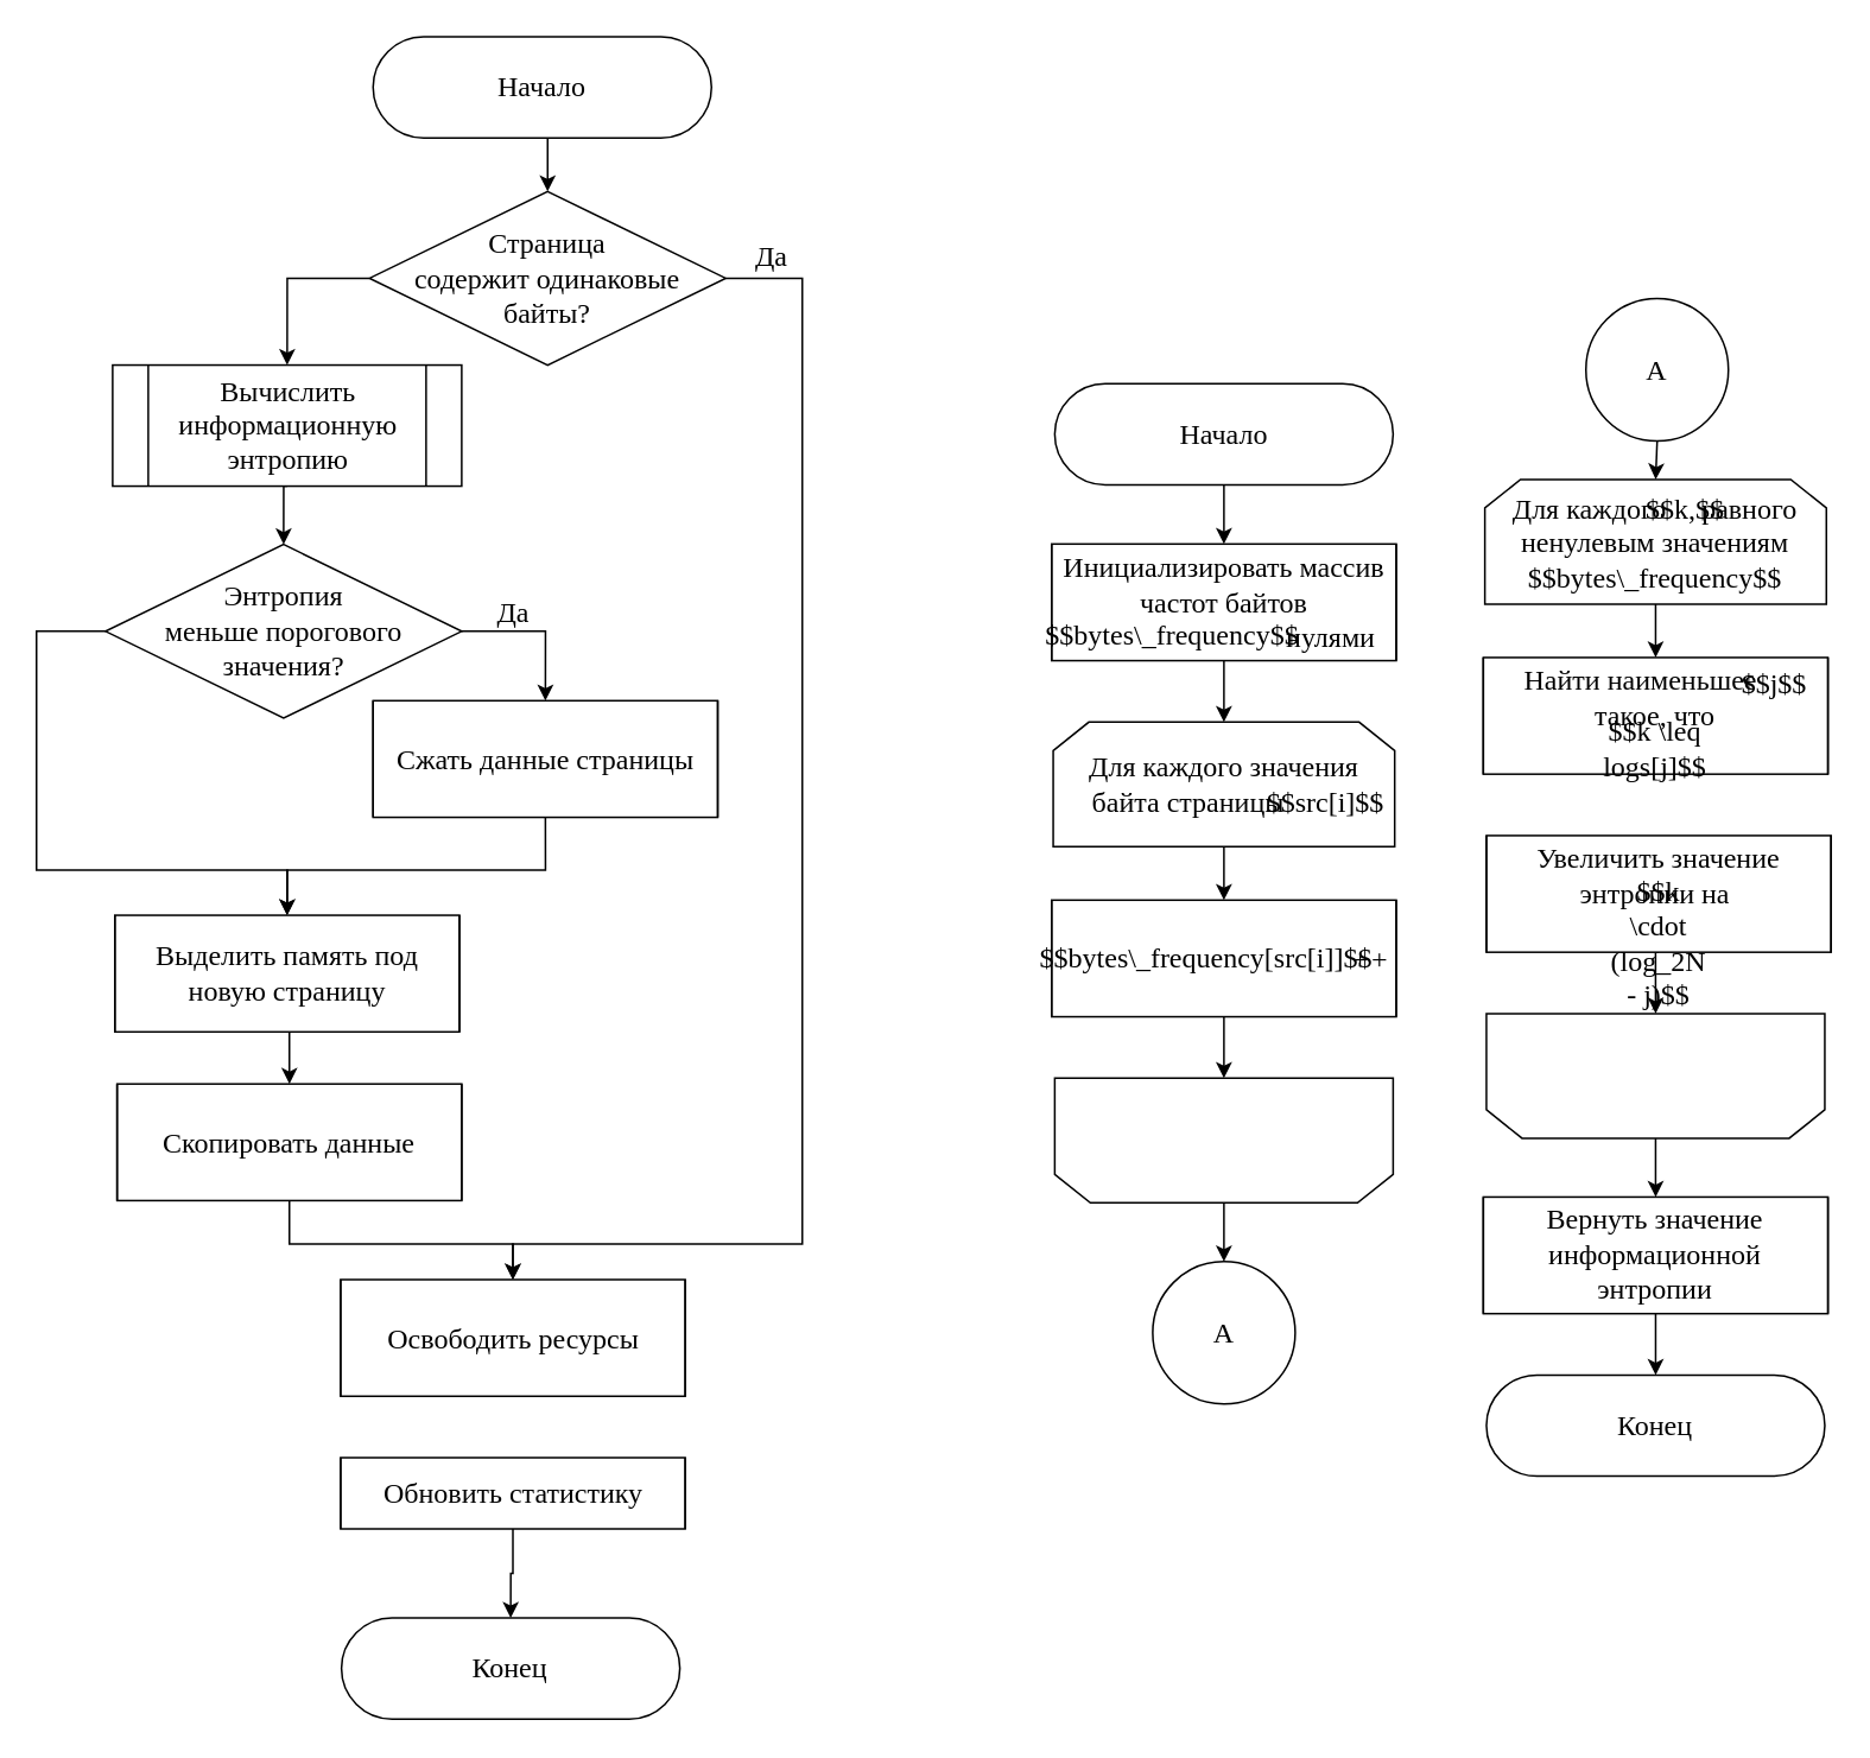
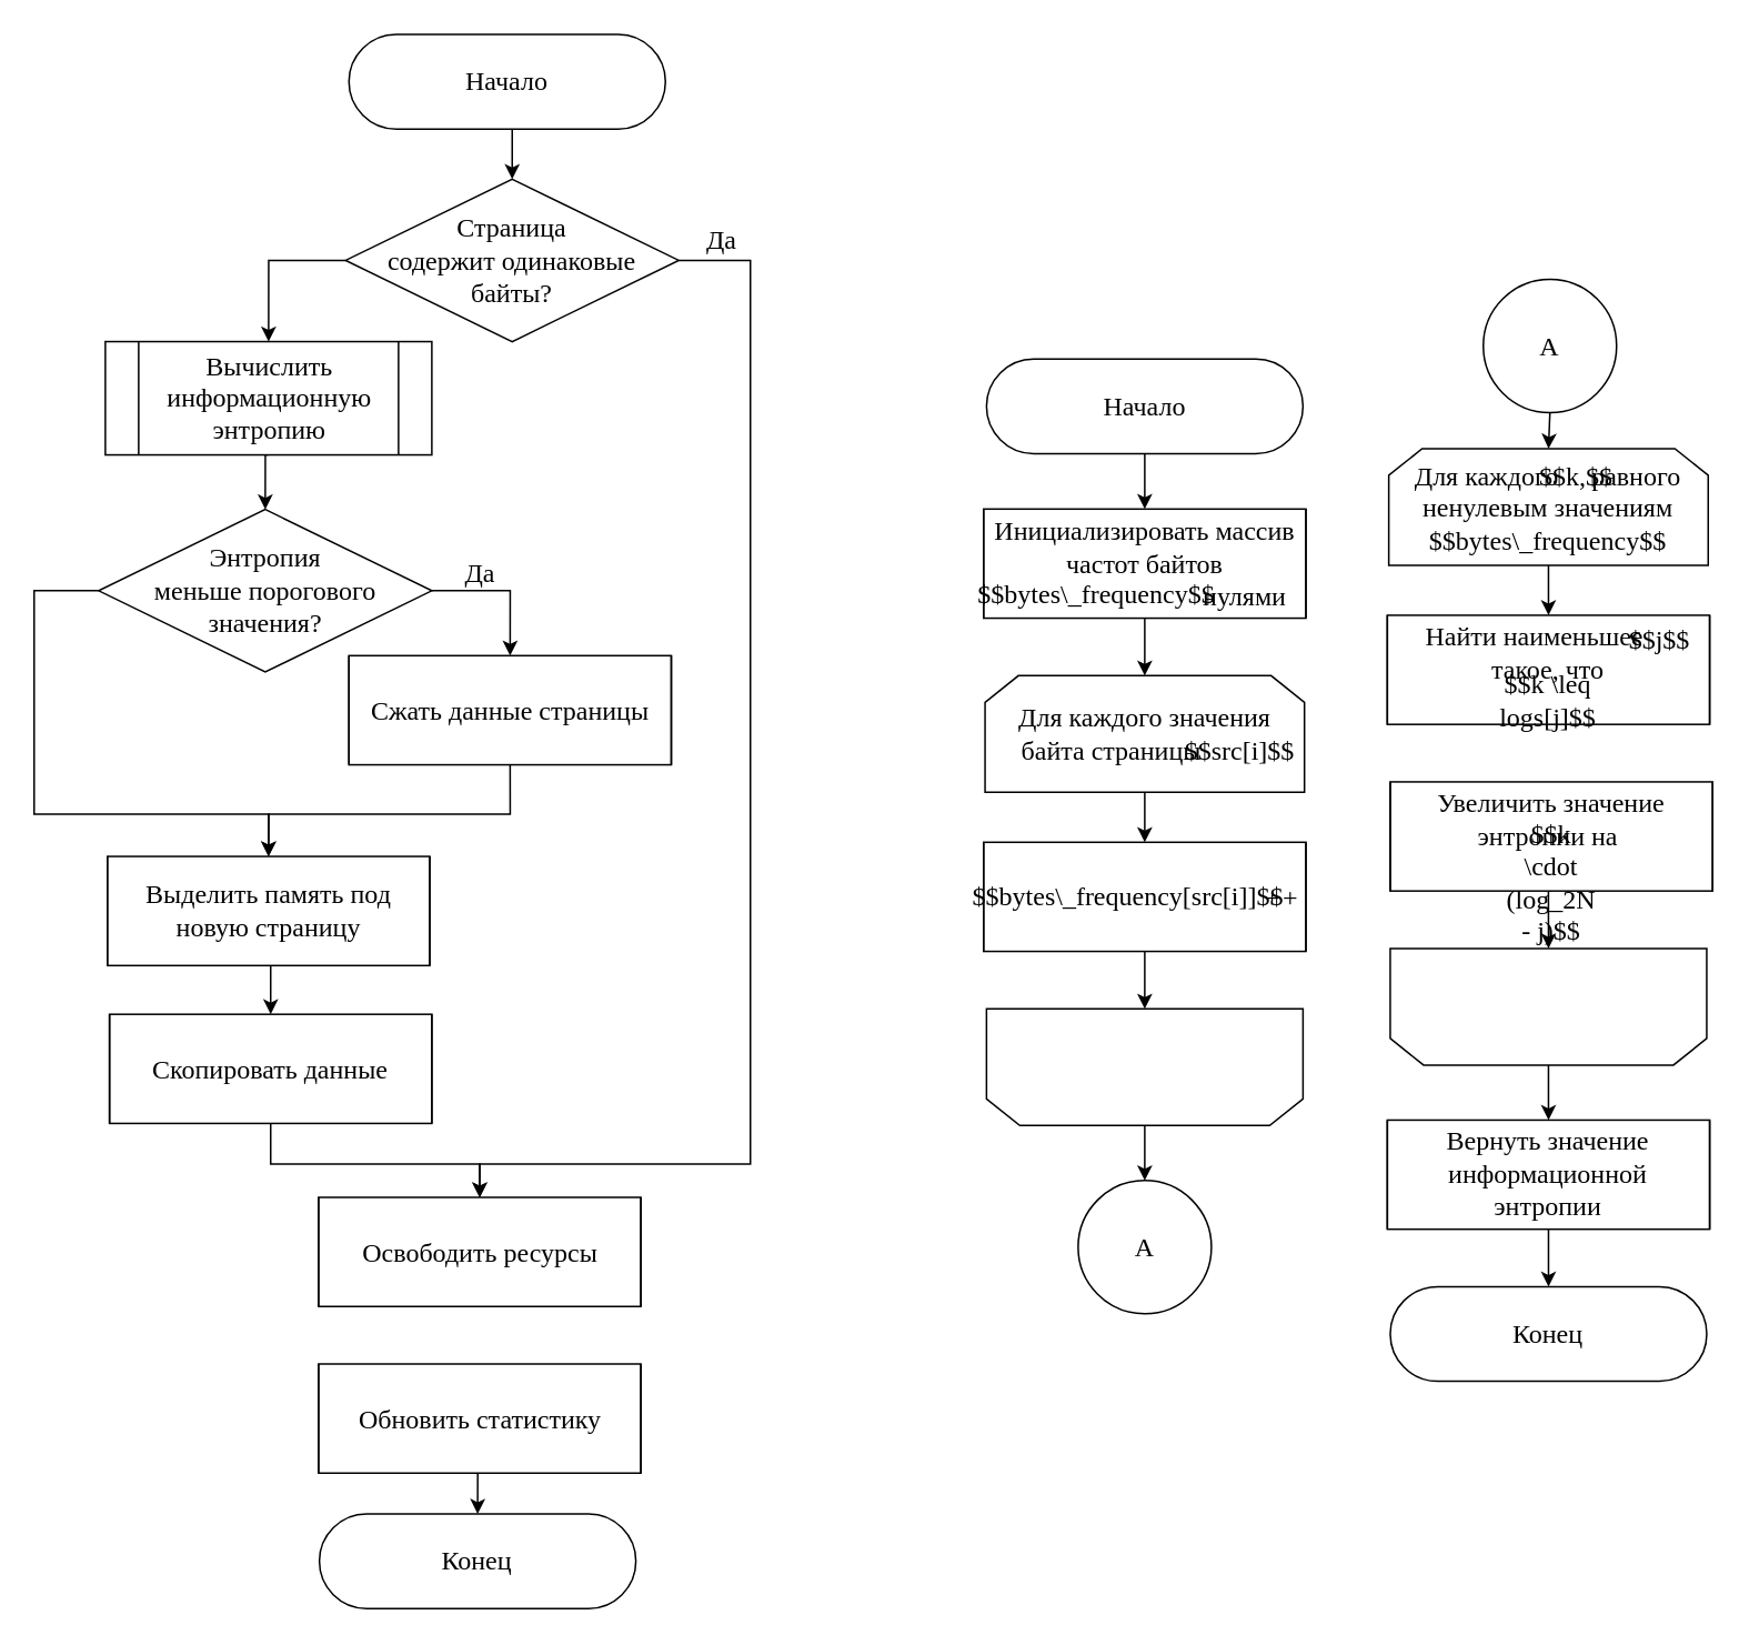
- <mxCell id="10" value="&lt;span style=&quot;font-size: 16px;&quot;&gt;Обновить статистику&lt;/span&gt;" style="shape=process;whiteSpace=wrap;html=1;backgroundOutline=1;fontSize=14;size=0;fontFamily=Times New Roman;" vertex="1" parent="1"><mxGeometry x="190.75" y="818" width="193.5" height="40" as="geometry" /></mxCell>
+ <mxCell id="10" value="&lt;span style=&quot;font-size: 16px;&quot;&gt;Обновить статистику&lt;/span&gt;" style="shape=process;whiteSpace=wrap;html=1;backgroundOutline=1;fontSize=14;size=0;fontFamily=Times New Roman;" vertex="1" parent="1"><mxGeometry x="190.75" y="818" width="193.5" height="65.5" as="geometry" /></mxCell>
